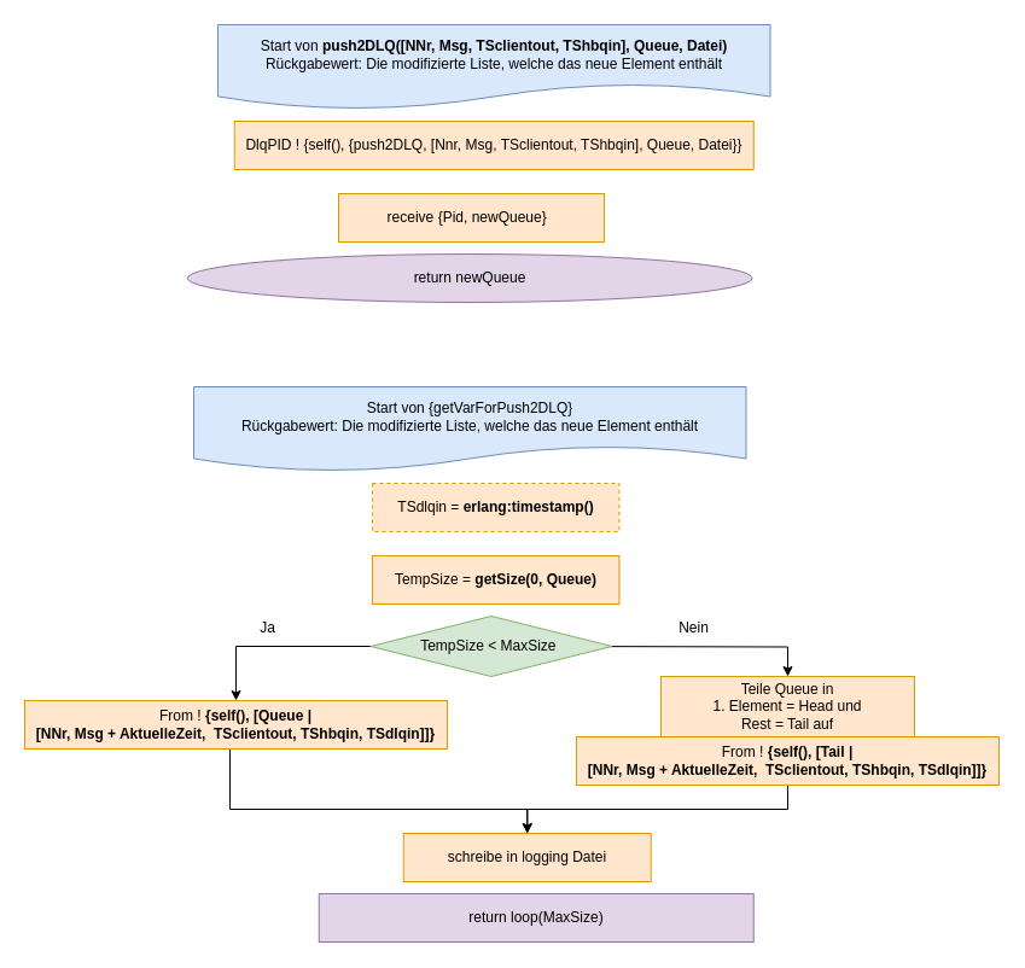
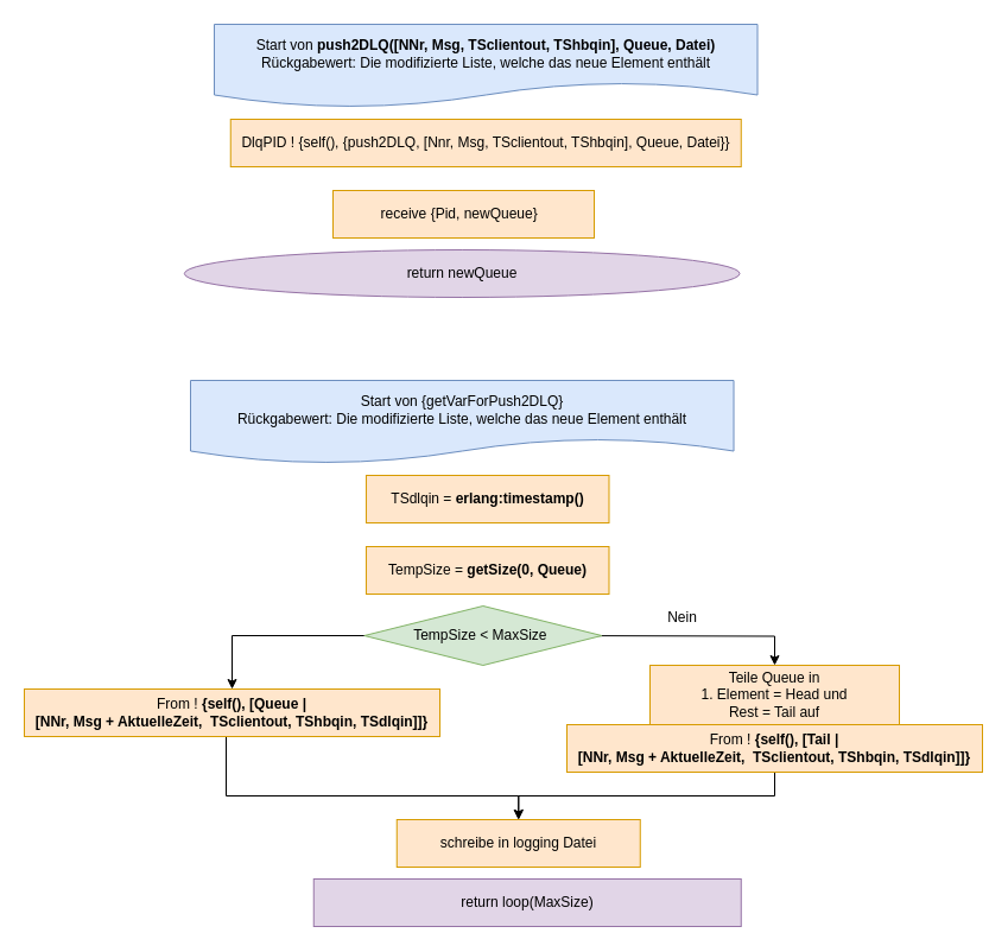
- <mxCell id="3" value="TSdlqin = &lt;b&gt;erlang:timestamp()&lt;/b&gt;" style="rounded=0;whiteSpace=wrap;html=1;fillColor=#ffe6cc;strokeColor=#d79b00;dashed=1;" parent="1" vertex="1"><mxGeometry x="307.96" y="400" width="204.53" height="40" as="geometry" /></mxCell>
+ <mxCell id="3" value="TSdlqin = &lt;b&gt;erlang:timestamp()&lt;/b&gt;" style="rounded=0;whiteSpace=wrap;html=1;fillColor=#ffe6cc;strokeColor=#d79b00;" parent="1" vertex="1"><mxGeometry x="307.96" y="400" width="204.53" height="40" as="geometry" /></mxCell>
- <mxCell id="9" value="Ja" style="text;html=1;align=center;verticalAlign=middle;resizable=0;points=[];autosize=1;strokeColor=none;fillColor=none;" parent="1" vertex="1"><mxGeometry x="206.36" y="510" width="30" height="20" as="geometry" /></mxCell>
